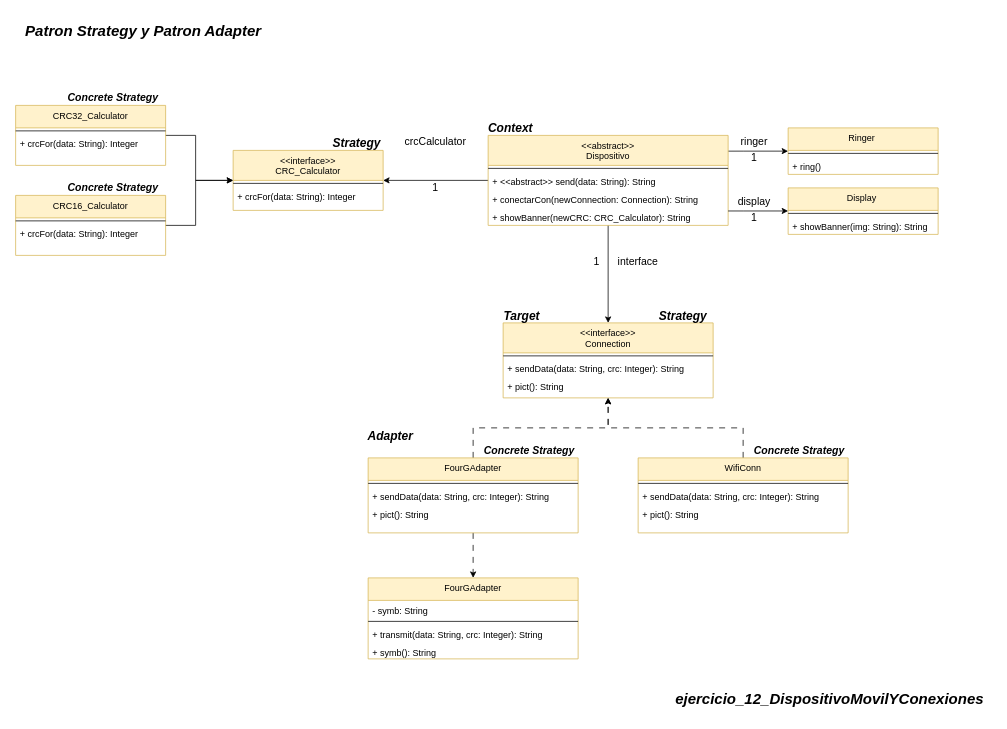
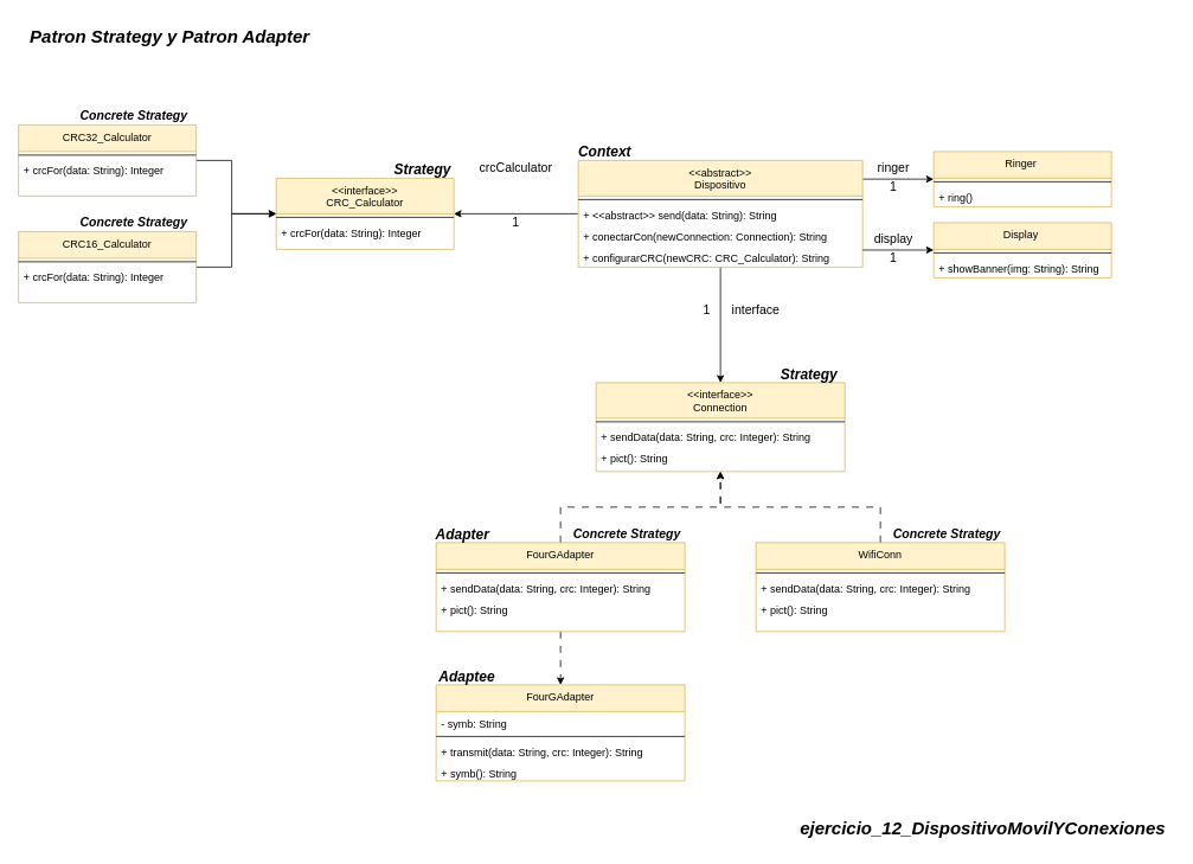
- <mxCell id="16" value="+ showBanner(newCRC: CRC_Calculator): String" style="text;align=left;verticalAlign=top;spacingLeft=4;spacingRight=4;overflow=hidden;rotatable=0;points=[[0,0.5],[1,0.5]];portConstraint=eastwest;rounded=0;shadow=0;html=0;" vertex="1" parent="12"><mxGeometry y="96" width="320" height="24" as="geometry" /></mxCell>
+ <mxCell id="16" value="+ configurarCRC(newCRC: CRC_Calculator): String" style="text;align=left;verticalAlign=top;spacingLeft=4;spacingRight=4;overflow=hidden;rotatable=0;points=[[0,0.5],[1,0.5]];portConstraint=eastwest;rounded=0;shadow=0;html=0;" vertex="1" parent="12"><mxGeometry y="96" width="320" height="24" as="geometry" /></mxCell>
- <mxCell id="60" value="&lt;font style=&quot;font-size: 16px;&quot;&gt;&lt;b style=&quot;font-size: 16px;&quot;&gt;&lt;i style=&quot;font-size: 16px;&quot;&gt;Target&lt;/i&gt;&lt;/b&gt;&lt;/font&gt;" style="text;html=1;align=center;verticalAlign=middle;whiteSpace=wrap;rounded=0;fontSize=16;" vertex="1" parent="1"><mxGeometry x="665" y="410" width="60" height="20" as="geometry" /></mxCell>
- <mxCell id="57" value="&lt;font style=&quot;font-size: 16px;&quot;&gt;&lt;b style=&quot;font-size: 16px;&quot;&gt;&lt;i style=&quot;font-size: 16px;&quot;&gt;Adapter&lt;/i&gt;&lt;/b&gt;&lt;/font&gt;" style="text;html=1;align=center;verticalAlign=middle;whiteSpace=wrap;rounded=0;fontSize=16;" vertex="1" parent="1"><mxGeometry x="485" y="570" width="70" height="20" as="geometry" /></mxCell>
+ <mxCell id="57" value="&lt;font style=&quot;font-size: 16px;&quot;&gt;&lt;b style=&quot;font-size: 16px;&quot;&gt;&lt;i style=&quot;font-size: 16px;&quot;&gt;Adapter&lt;/i&gt;&lt;/b&gt;&lt;/font&gt;" style="text;html=1;align=center;verticalAlign=middle;whiteSpace=wrap;rounded=0;fontSize=16;" vertex="1" parent="1"><mxGeometry x="485" y="590" width="70" height="20" as="geometry" /></mxCell>
+ <mxCell id="56" value="&lt;font style=&quot;font-size: 16px;&quot;&gt;&lt;b style=&quot;font-size: 16px;&quot;&gt;&lt;i style=&quot;font-size: 16px;&quot;&gt;Adaptee&lt;/i&gt;&lt;/b&gt;&lt;/font&gt;" style="text;html=1;align=center;verticalAlign=middle;whiteSpace=wrap;rounded=0;fontSize=16;" vertex="1" parent="1"><mxGeometry x="490" y="750" width="70" height="20" as="geometry" /></mxCell>
